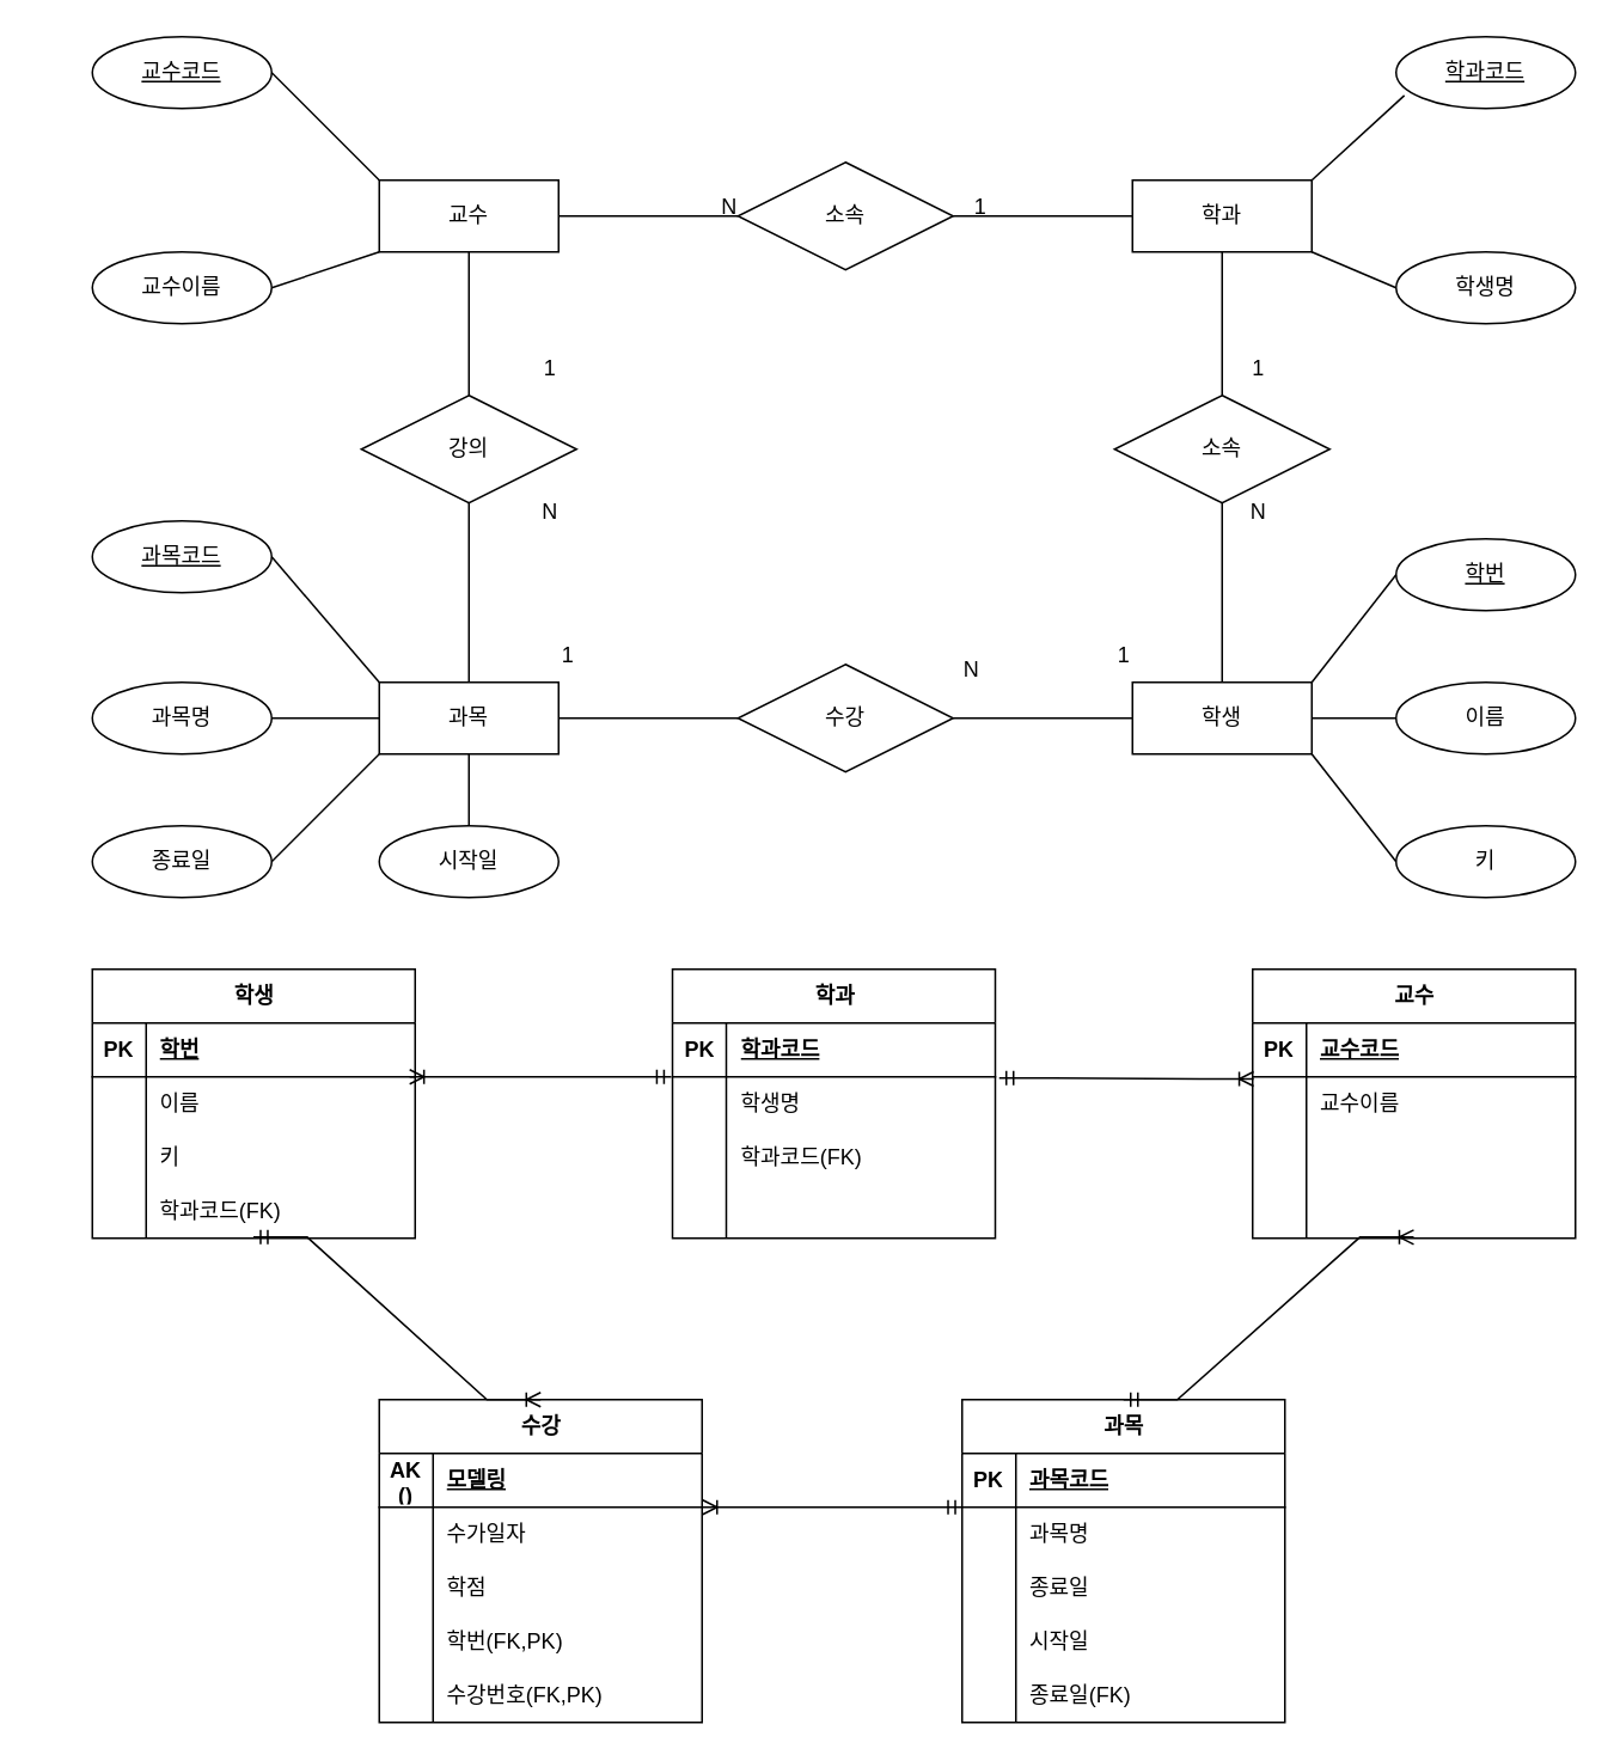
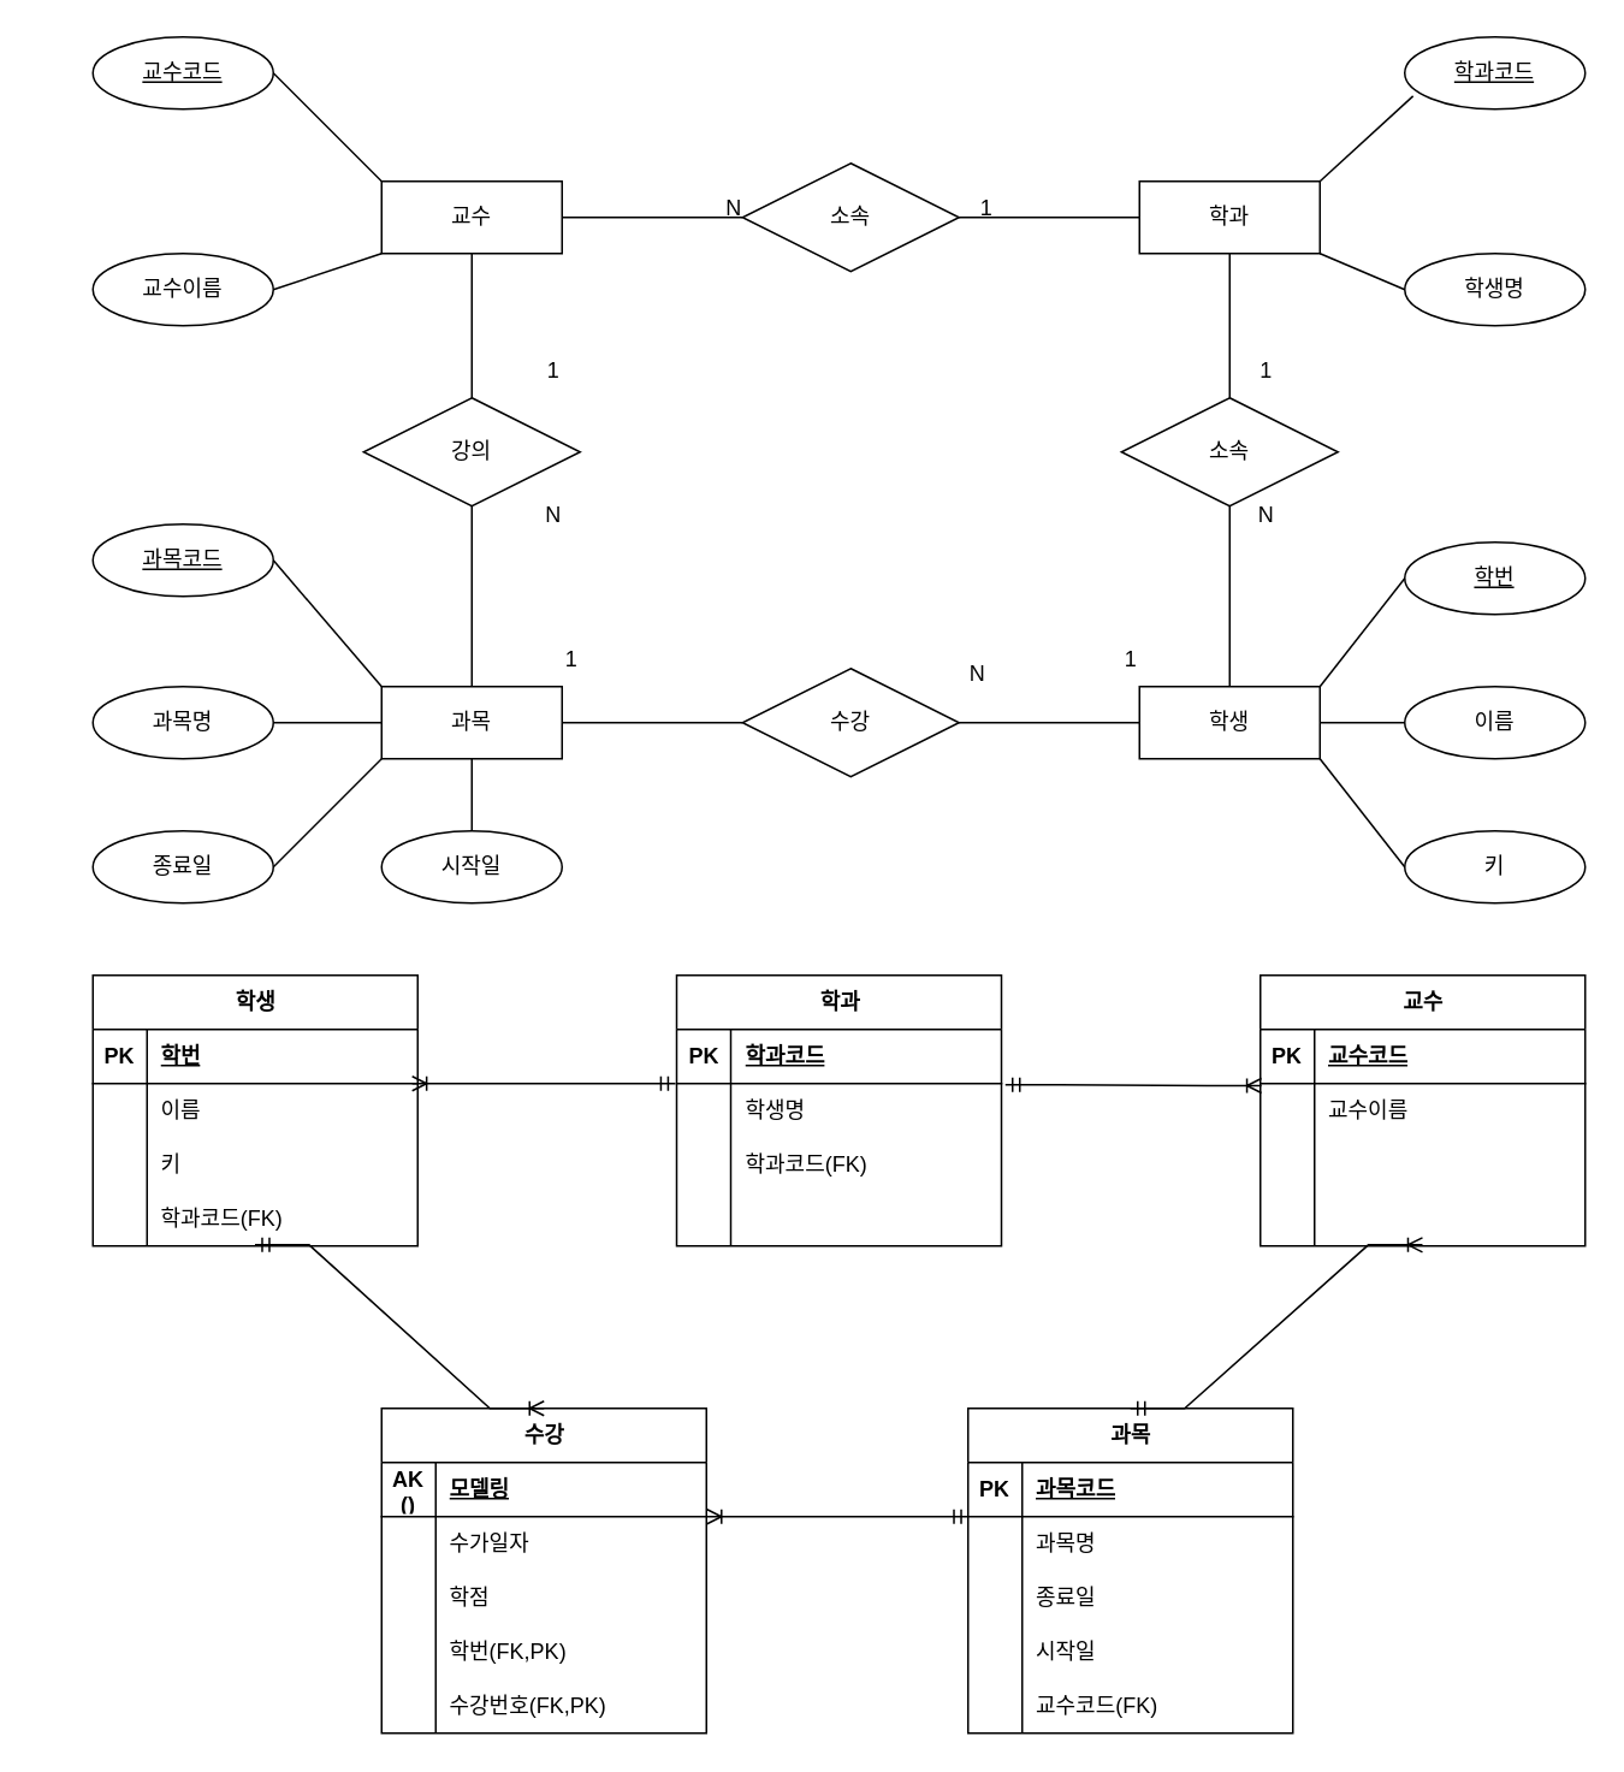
- <mxCell id="106" value="종료일(FK)" style="shape=partialRectangle;connectable=0;fillColor=none;top=0;left=0;bottom=0;right=0;align=left;spacingLeft=6;overflow=hidden;whiteSpace=wrap;html=1;" vertex="1" parent="104"><mxGeometry x="30" width="150" height="30" as="geometry"><mxRectangle width="150" height="30" as="alternateBounds" /></mxGeometry></mxCell>
+ <mxCell id="106" value="교수코드(FK)" style="shape=partialRectangle;connectable=0;fillColor=none;top=0;left=0;bottom=0;right=0;align=left;spacingLeft=6;overflow=hidden;whiteSpace=wrap;html=1;" vertex="1" parent="104"><mxGeometry x="30" width="150" height="30" as="geometry"><mxRectangle width="150" height="30" as="alternateBounds" /></mxGeometry></mxCell>
